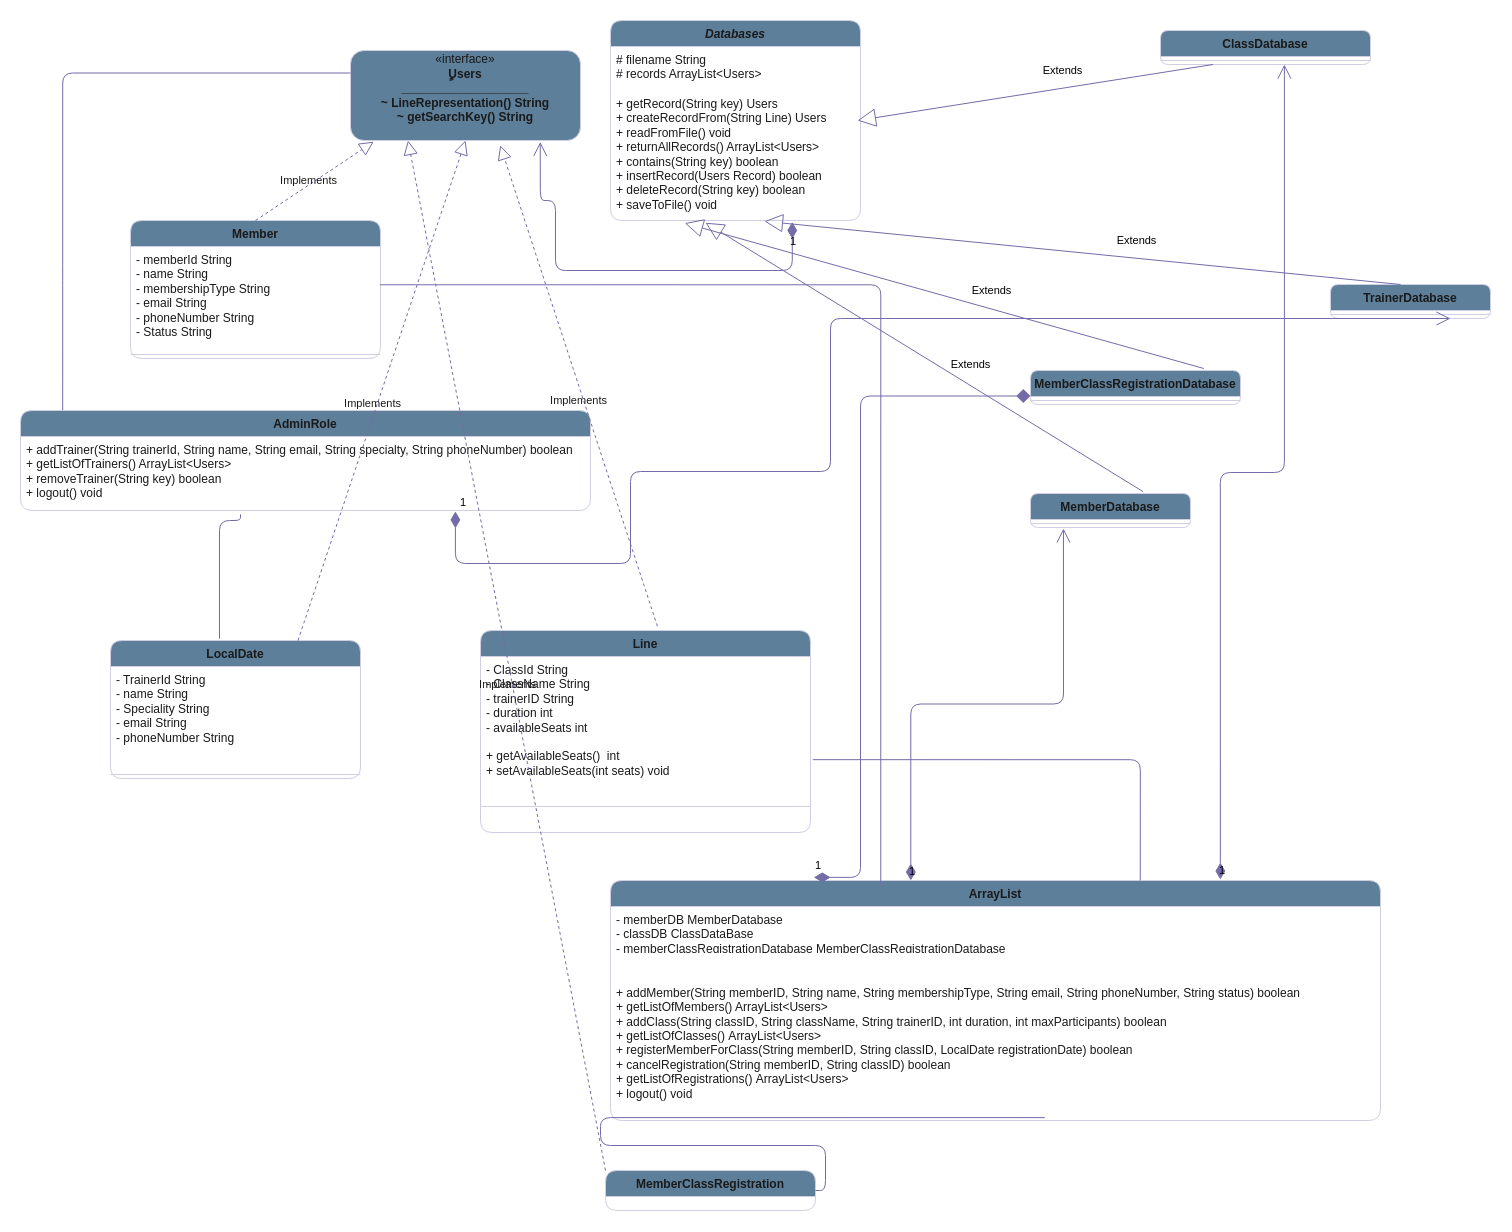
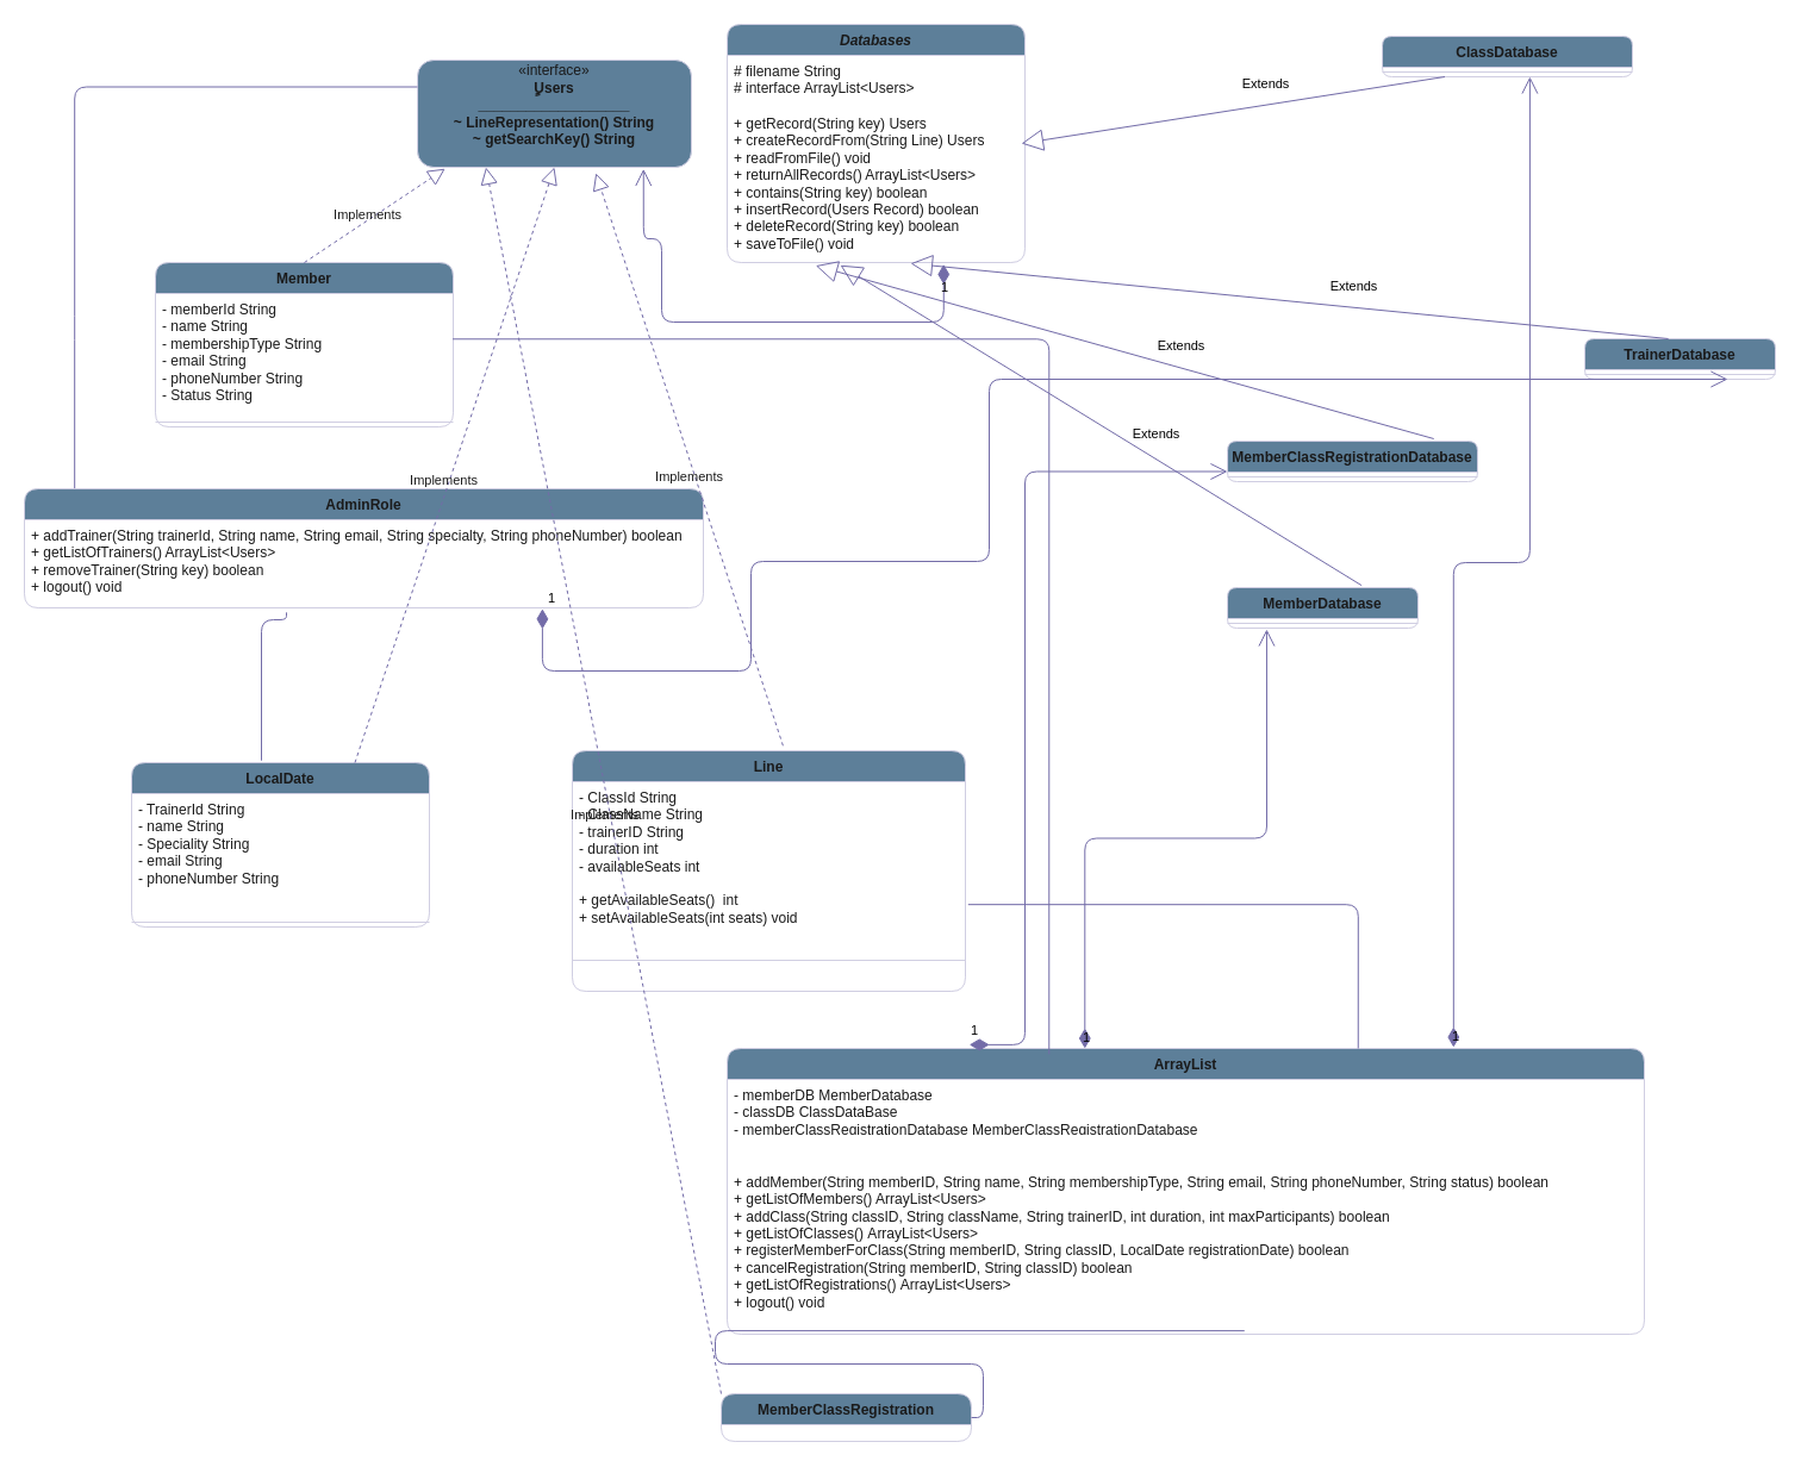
- <mxCell id="9" value="# filename String&lt;div&gt;# records ArrayList&amp;lt;Users&amp;gt;&lt;/div&gt;" style="text;strokeColor=none;fillColor=none;align=left;verticalAlign=top;spacingLeft=4;spacingRight=4;overflow=hidden;rotatable=0;points=[[0,0.5],[1,0.5]];portConstraint=eastwest;whiteSpace=wrap;html=1;labelBackgroundColor=none;fontColor=#1A1A1A;rounded=1;" vertex="1" parent="8"><mxGeometry y="26" width="250" height="44" as="geometry" /></mxCell>
+ <mxCell id="9" value="# filename String&lt;div&gt;# interface ArrayList&amp;lt;Users&amp;gt;&lt;/div&gt;" style="text;strokeColor=none;fillColor=none;align=left;verticalAlign=top;spacingLeft=4;spacingRight=4;overflow=hidden;rotatable=0;points=[[0,0.5],[1,0.5]];portConstraint=eastwest;whiteSpace=wrap;html=1;labelBackgroundColor=none;fontColor=#1A1A1A;rounded=1;" vertex="1" parent="8"><mxGeometry y="26" width="250" height="44" as="geometry" /></mxCell>
- <mxCell id="31" value="1" style="endArrow=diamond;html=1;endSize=12;startArrow=diamondThin;startSize=14;startFill=1;edgeStyle=orthogonalEdgeStyle;align=left;verticalAlign=bottom;rounded=1;exitX=0.264;exitY=-0.013;exitDx=0;exitDy=0;exitPerimeter=0;entryX=0;entryY=0.75;entryDx=0;entryDy=0;labelBackgroundColor=none;strokeColor=#736CA8;fontColor=default;" edge="1" parent="1" source="28" target="12"><mxGeometry x="-1" y="3" relative="1" as="geometry"><mxPoint x="240" y="560" as="sourcePoint" /><mxPoint x="930" y="390" as="targetPoint" /><Array as="points"><mxPoint x="860" y="877" /><mxPoint x="860" y="396" /></Array></mxGeometry></mxCell>
+ <mxCell id="31" value="1" style="endArrow=open;html=1;endSize=12;startArrow=diamondThin;startSize=14;startFill=1;edgeStyle=orthogonalEdgeStyle;align=left;verticalAlign=bottom;rounded=1;exitX=0.264;exitY=-0.013;exitDx=0;exitDy=0;exitPerimeter=0;entryX=0;entryY=0.75;entryDx=0;entryDy=0;labelBackgroundColor=none;strokeColor=#736CA8;fontColor=default;" edge="1" parent="1" source="28" target="12"><mxGeometry x="-1" y="3" relative="1" as="geometry"><mxPoint x="240" y="560" as="sourcePoint" /><mxPoint x="930" y="390" as="targetPoint" /><Array as="points"><mxPoint x="860" y="877" /><mxPoint x="860" y="396" /></Array></mxGeometry></mxCell>
